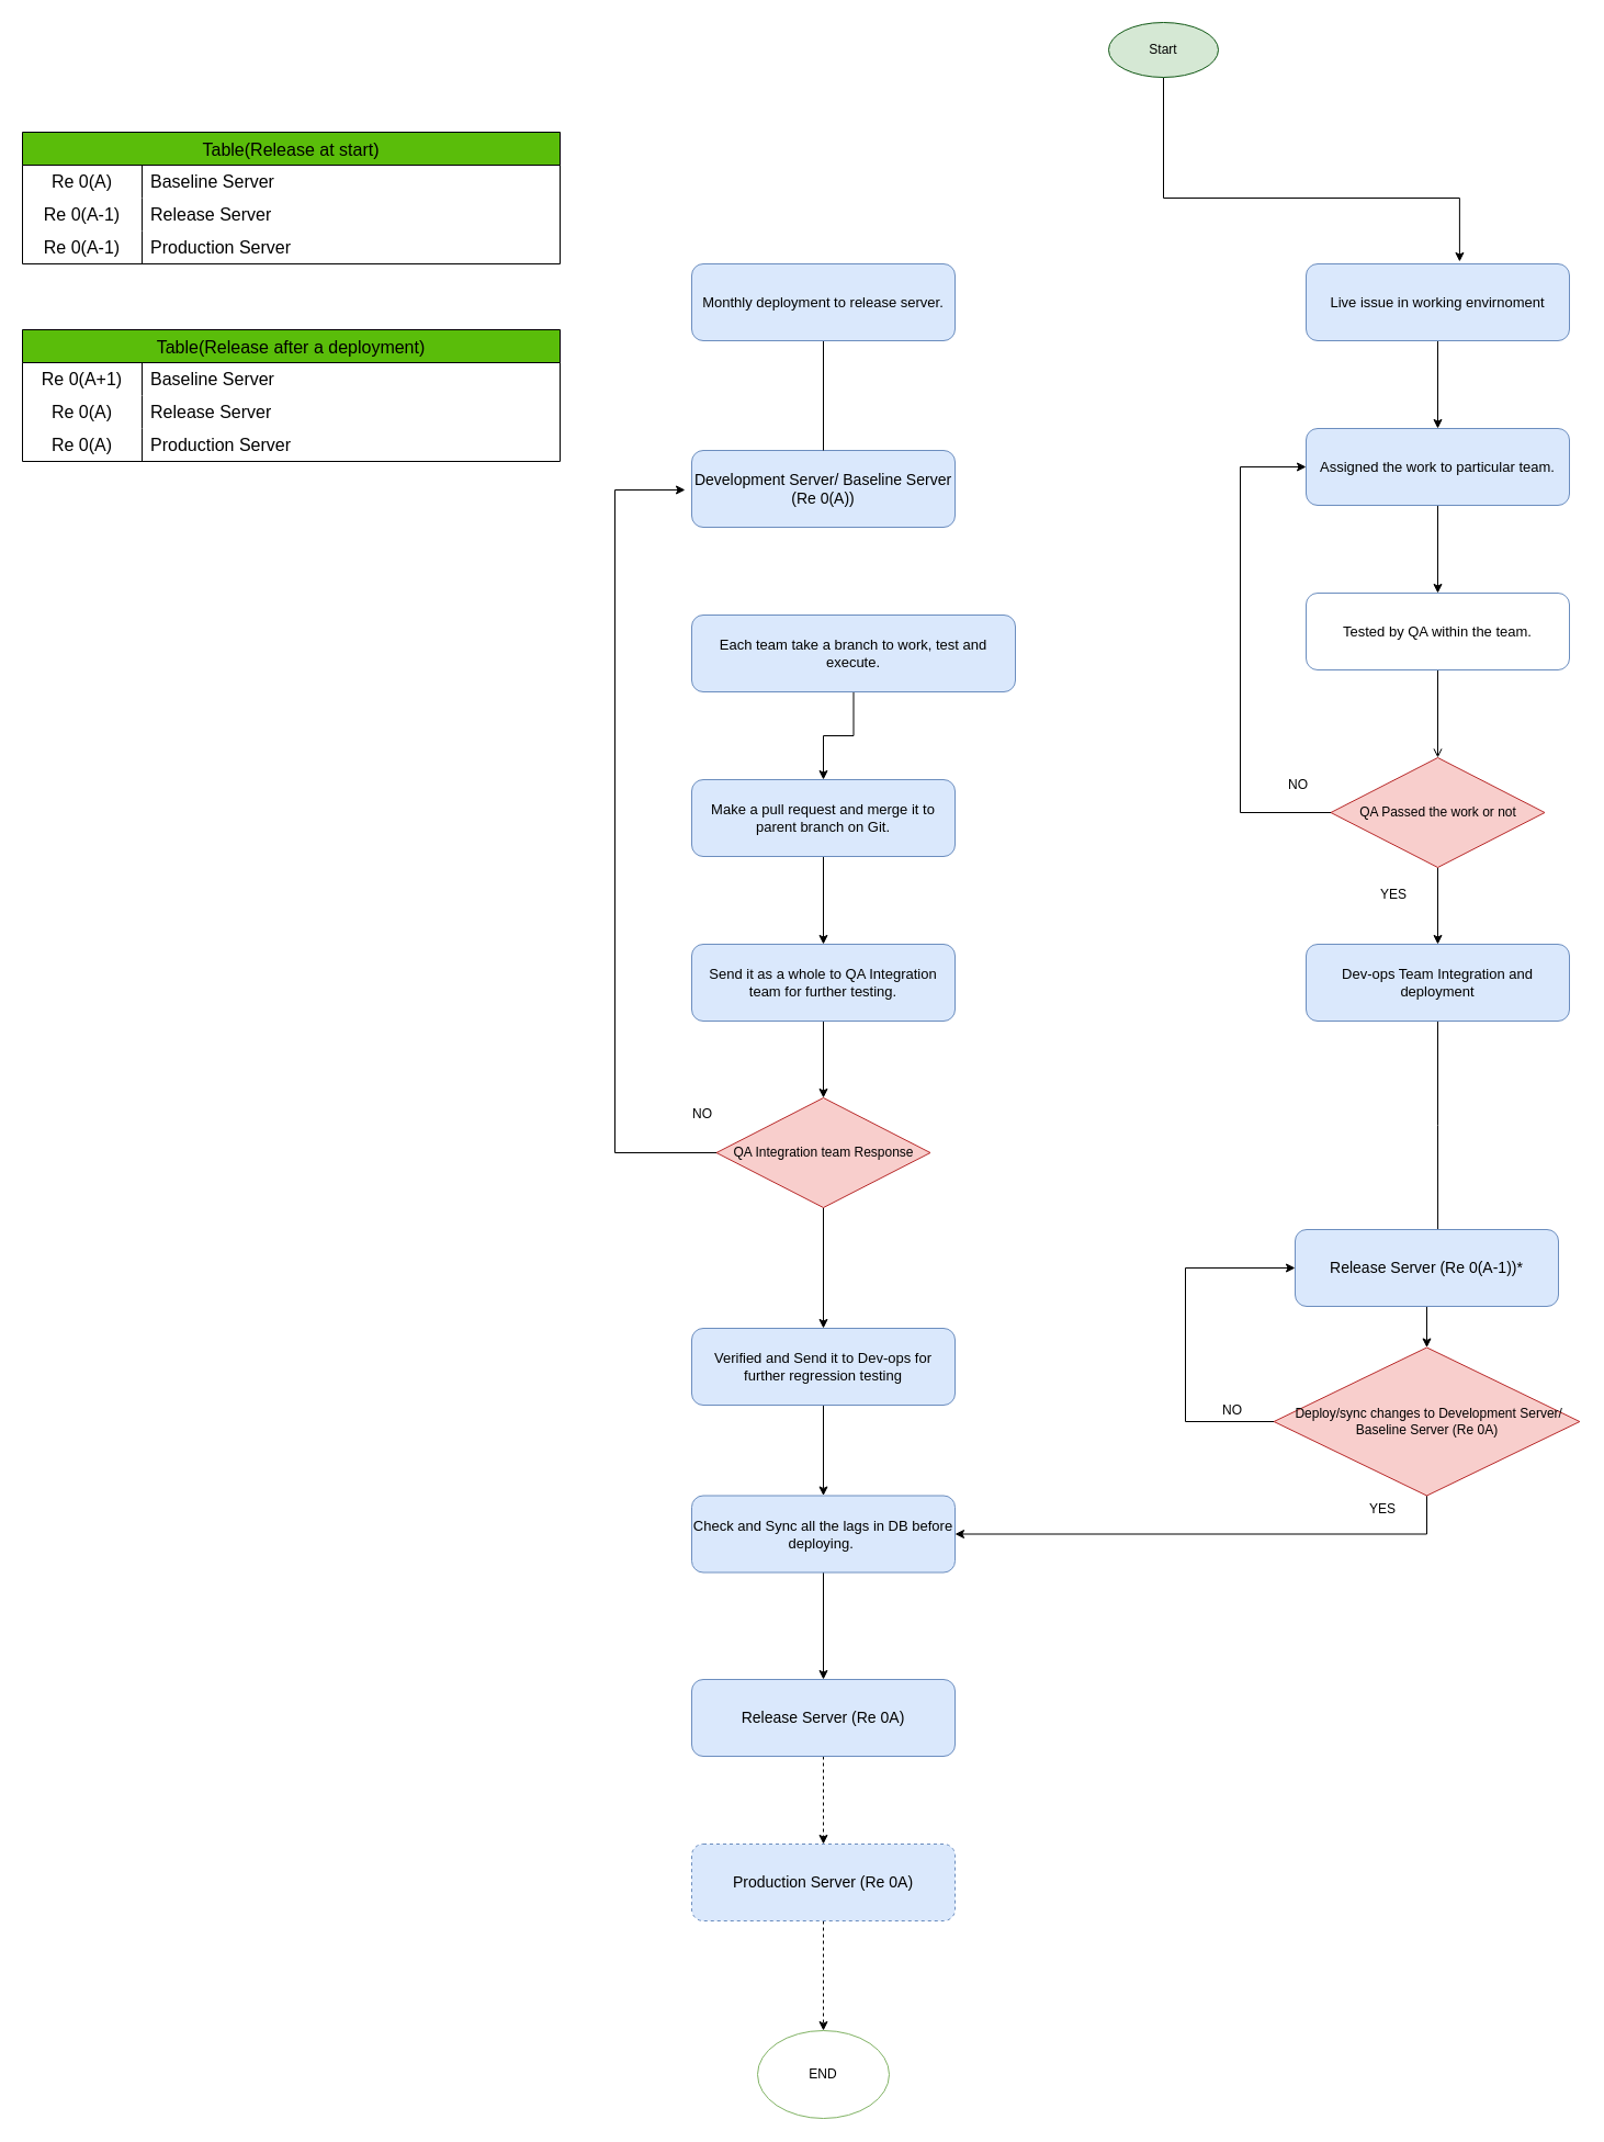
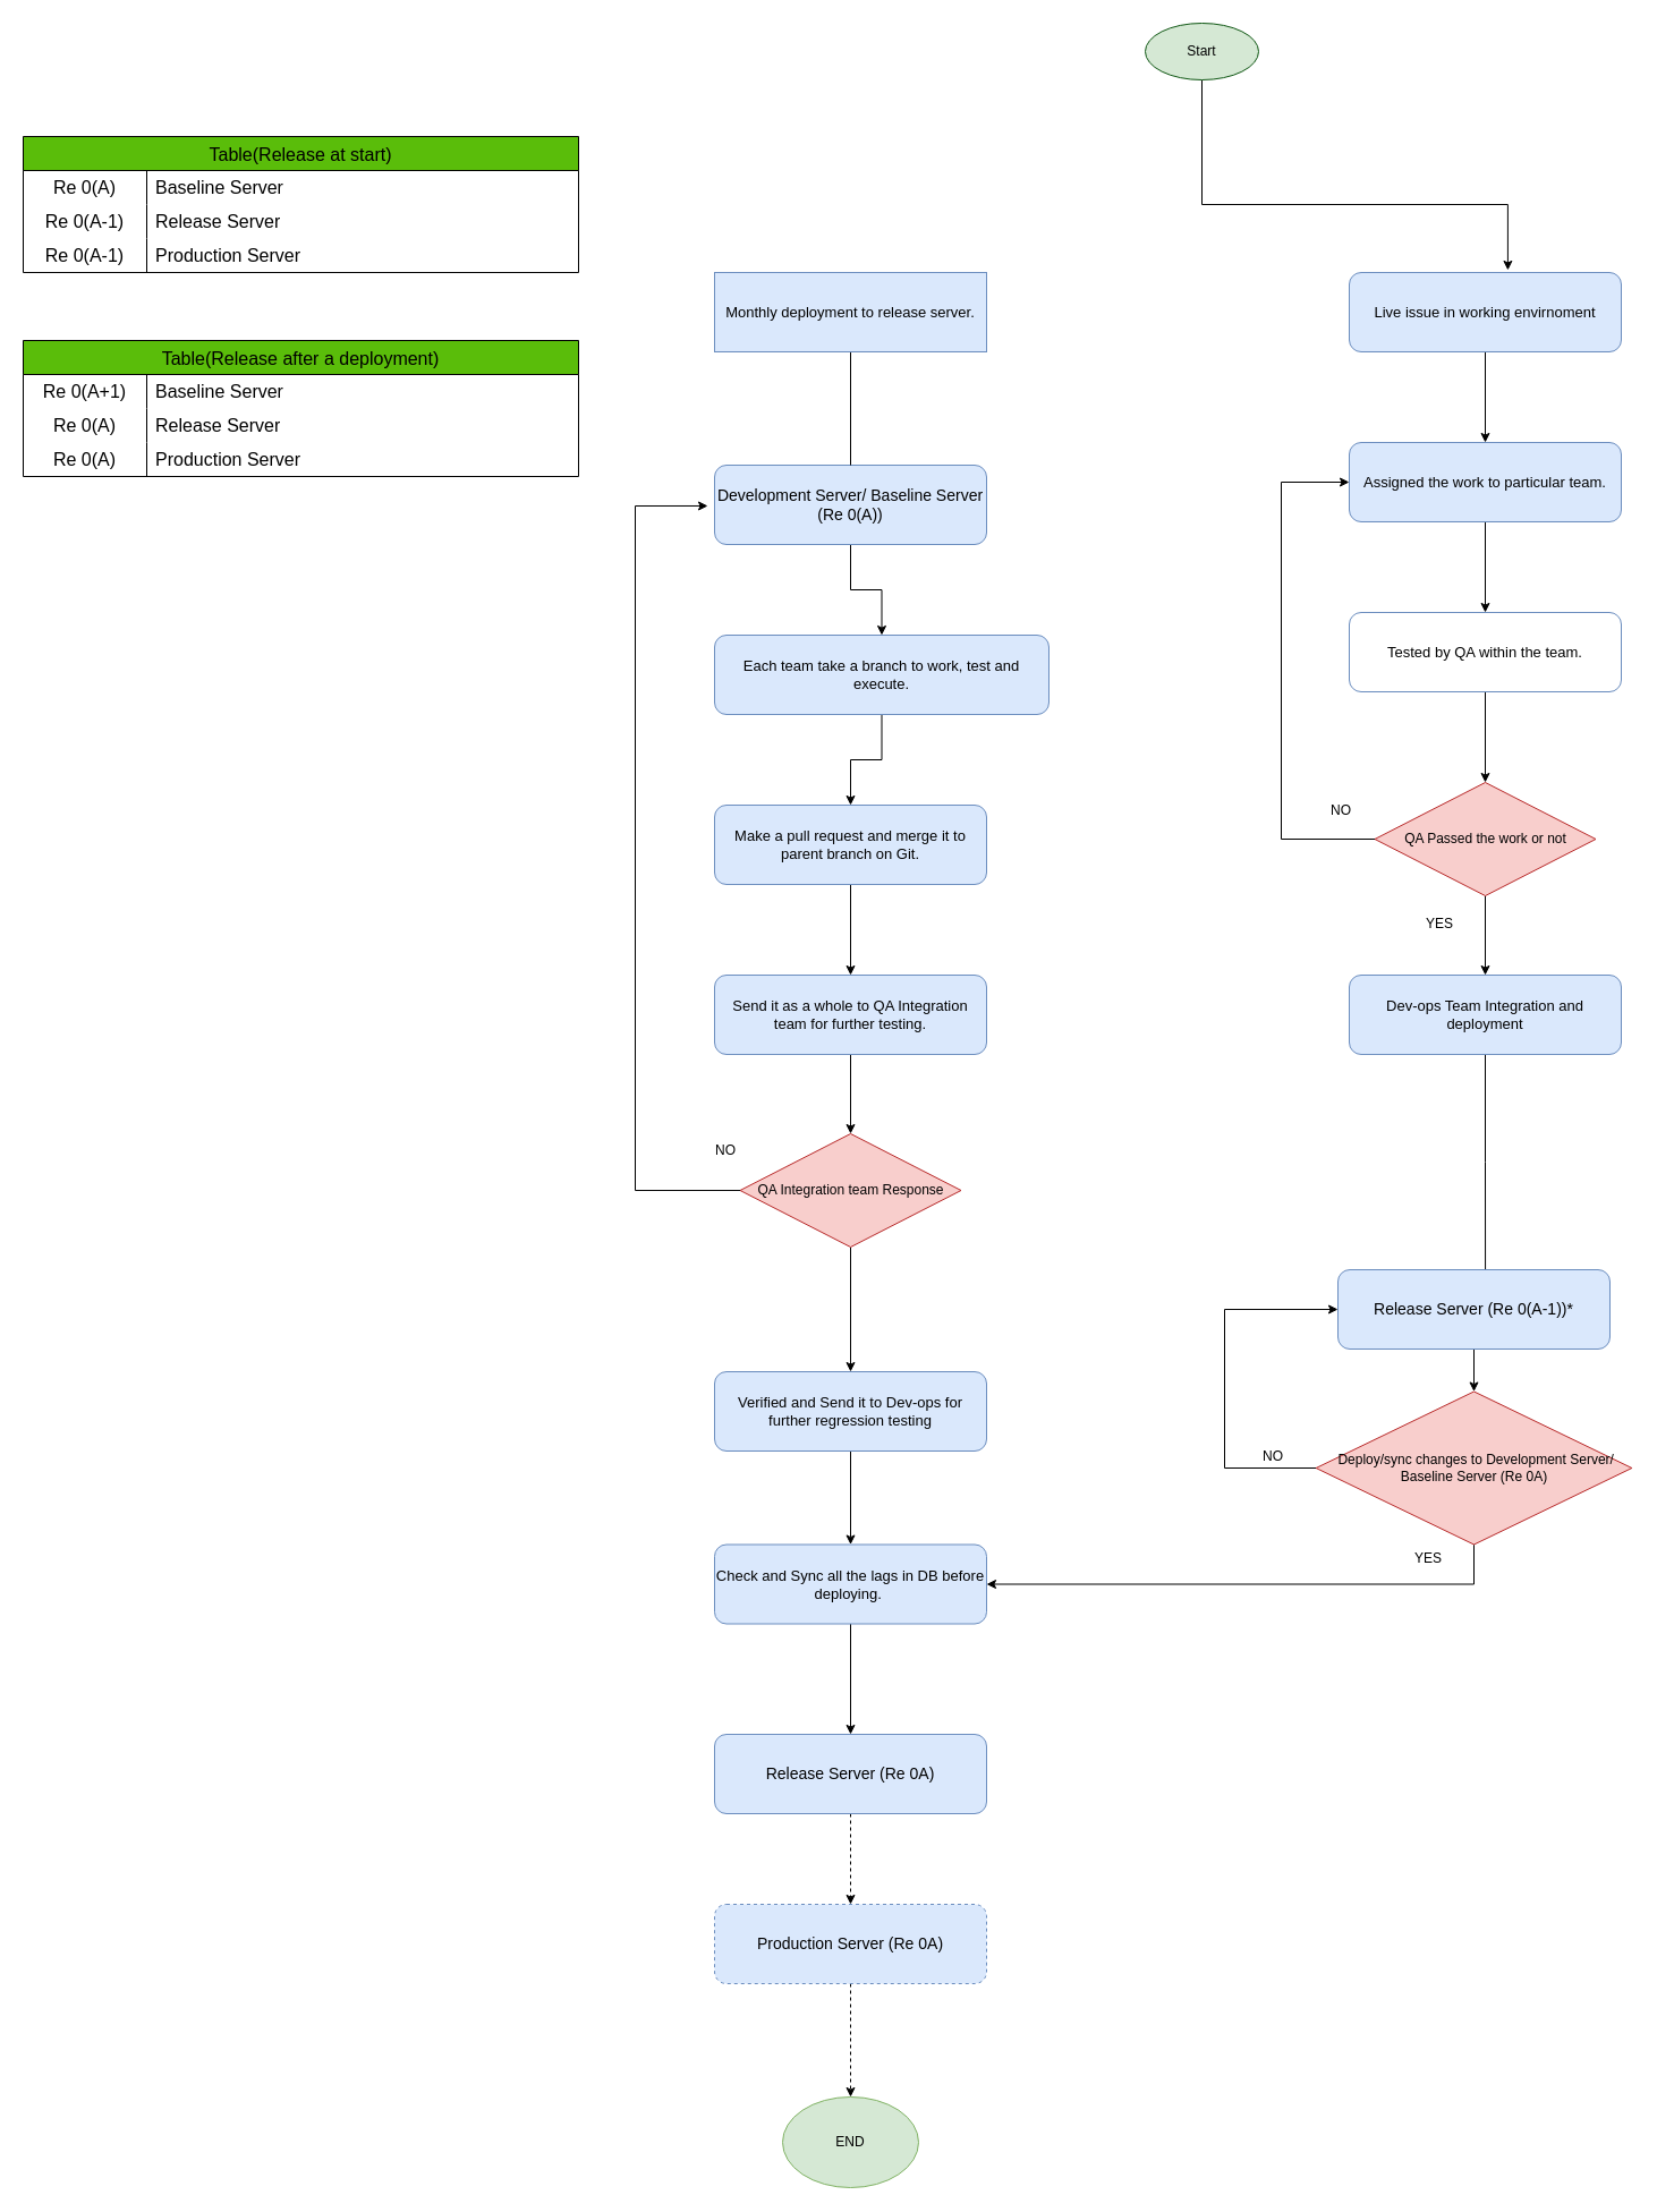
- <mxCell id="7" value="&lt;font style=&quot;font-size: 13px;&quot;&gt;Monthly deployment to release server.&lt;/font&gt;" style="rounded=1;whiteSpace=wrap;html=1;fillColor=#dae8fc;strokeColor=#6c8ebf;" vertex="1" parent="1"><mxGeometry x="630" y="240" width="240" height="70" as="geometry" /></mxCell>
+ <mxCell id="7" value="&lt;font style=&quot;font-size: 13px;&quot;&gt;Monthly deployment to release server.&lt;/font&gt;" style="whiteSpace=wrap;html=1;fillColor=#dae8fc;strokeColor=#6c8ebf;rounded=0;" vertex="1" parent="1"><mxGeometry x="630" y="240" width="240" height="70" as="geometry" /></mxCell>
+ <mxCell id="2" value="" style="edgeStyle=orthogonalEdgeStyle;rounded=0;orthogonalLoop=1;jettySize=auto;html=1;" edge="1" parent="1" source="3" target="14"><mxGeometry relative="1" as="geometry" /></mxCell>
- <mxCell id="27" value="" style="edgeStyle=orthogonalEdgeStyle;rounded=0;orthogonalLoop=1;jettySize=auto;html=1;endArrow=open;" edge="1" parent="1" source="28" target="33"><mxGeometry relative="1" as="geometry" /></mxCell>
+ <mxCell id="27" value="" style="edgeStyle=orthogonalEdgeStyle;rounded=0;orthogonalLoop=1;jettySize=auto;html=1;" edge="1" parent="1" source="28" target="33"><mxGeometry relative="1" as="geometry" /></mxCell>
- <mxCell id="46" value="END" style="ellipse;whiteSpace=wrap;html=1;fillColor=#ffffff;strokeColor=#82b366;" vertex="1" parent="1"><mxGeometry x="690" y="1850" width="120" height="80" as="geometry" /></mxCell>
+ <mxCell id="46" value="END" style="ellipse;whiteSpace=wrap;html=1;fillColor=#d5e8d4;strokeColor=#82b366;" vertex="1" parent="1"><mxGeometry x="690" y="1850" width="120" height="80" as="geometry" /></mxCell>
